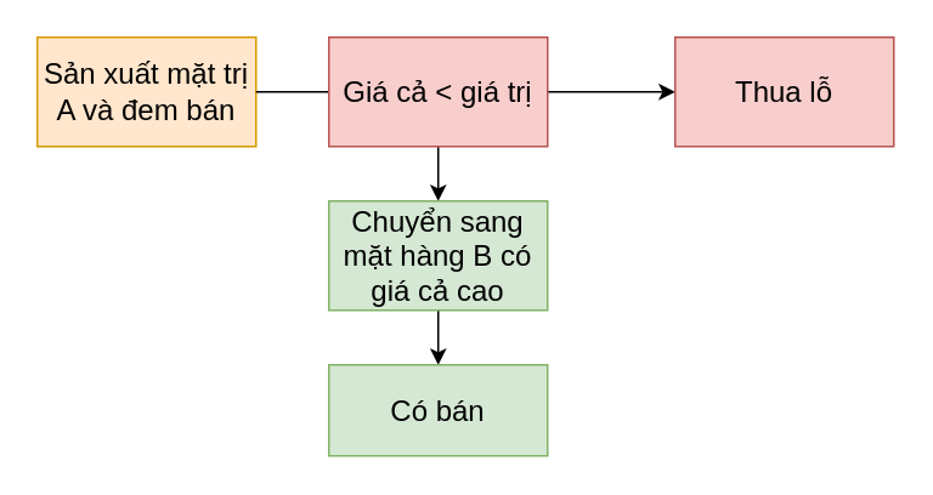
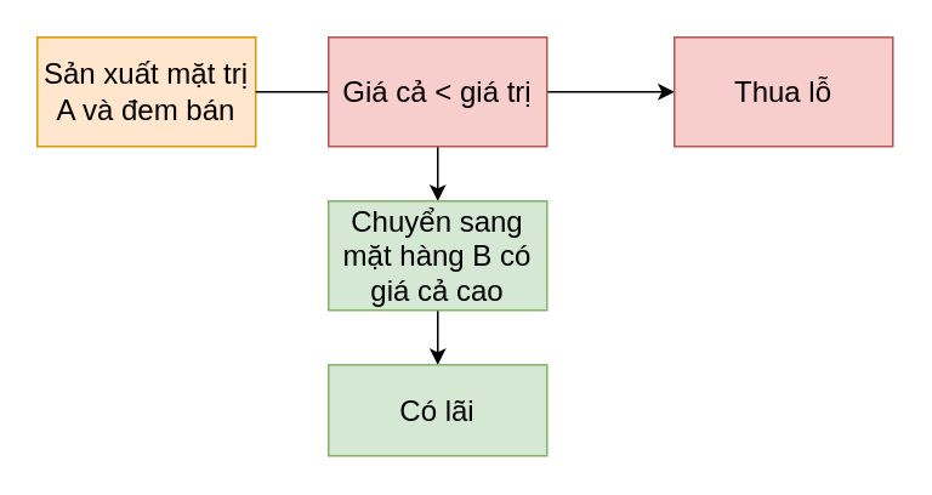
- <mxCell id="9" value="Có bán" style="rounded=0;whiteSpace=wrap;html=1;fontSize=16;fillColor=#d5e8d4;strokeColor=#82b366;" vertex="1" parent="1"><mxGeometry x="180" y="200" width="120" height="50" as="geometry" /></mxCell>
+ <mxCell id="9" value="Có lãi" style="rounded=0;whiteSpace=wrap;html=1;fontSize=16;fillColor=#d5e8d4;strokeColor=#82b366;" vertex="1" parent="1"><mxGeometry x="180" y="200" width="120" height="50" as="geometry" /></mxCell>
